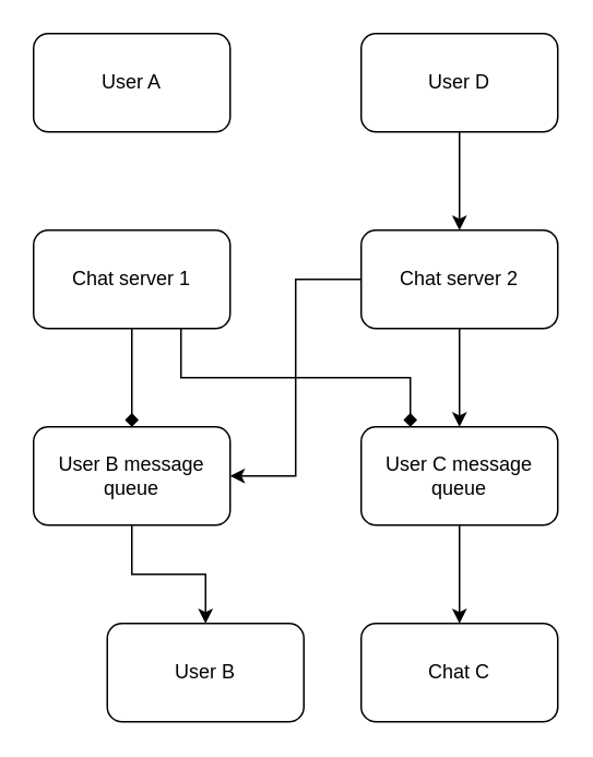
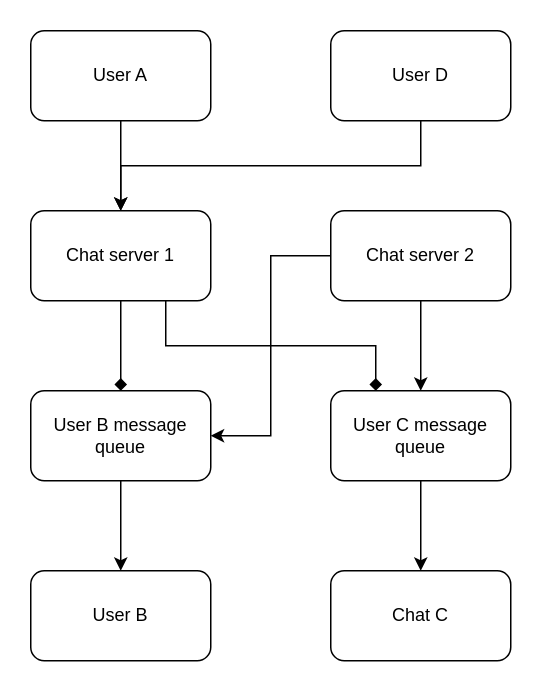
+ <mxCell id="2" style="edgeStyle=orthogonalEdgeStyle;rounded=0;orthogonalLoop=1;jettySize=auto;html=1;exitX=0.5;exitY=1;exitDx=0;exitDy=0;entryX=0.5;entryY=0;entryDx=0;entryDy=0;" edge="1" parent="1" source="3" target="6"><mxGeometry relative="1" as="geometry" /></mxCell>
- <mxCell id="13" style="edgeStyle=orthogonalEdgeStyle;rounded=0;orthogonalLoop=1;jettySize=auto;html=1;exitX=0.5;exitY=1;exitDx=0;exitDy=0;entryX=0.5;entryY=0;entryDx=0;entryDy=0;" edge="1" parent="1" source="14" target="17"><mxGeometry relative="1" as="geometry" /></mxCell>
+ <mxCell id="13" style="edgeStyle=orthogonalEdgeStyle;rounded=0;orthogonalLoop=1;jettySize=auto;html=1;exitX=0.5;exitY=1;exitDx=0;exitDy=0;" edge="1" parent="1" source="14" target="6"><mxGeometry relative="1" as="geometry" /></mxCell>
- <mxCell id="11" value="User B" style="rounded=1;whiteSpace=wrap;html=1;" vertex="1" parent="1"><mxGeometry x="65" y="380" width="120" height="60" as="geometry" /></mxCell>
+ <mxCell id="11" value="User B" style="rounded=1;whiteSpace=wrap;html=1;" vertex="1" parent="1"><mxGeometry x="20" y="380" width="120" height="60" as="geometry" /></mxCell>
